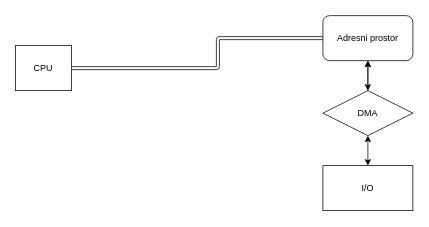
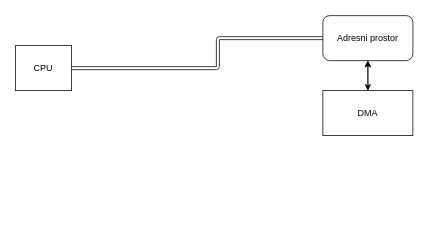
- <mxCell id="5" value="DMA" style="rhombus;whiteSpace=wrap;html=1;" vertex="1" parent="1"><mxGeometry x="430" y="120" width="120" height="60" as="geometry" /></mxCell>
+ <mxCell id="5" value="DMA" style="rounded=0;whiteSpace=wrap;html=1;" vertex="1" parent="1"><mxGeometry x="430" y="120" width="120" height="60" as="geometry" /></mxCell>
- <mxCell id="9" value="" style="endArrow=classic;startArrow=classic;html=1;exitX=0.5;exitY=0;exitDx=0;exitDy=0;entryX=0.5;entryY=1;entryDx=0;entryDy=0;" edge="1" parent="1" source="8" target="5"><mxGeometry width="50" height="50" relative="1" as="geometry"><mxPoint x="340" y="240" as="sourcePoint" /><mxPoint x="390" y="190" as="targetPoint" /></mxGeometry></mxCell>
- <mxCell id="8" value="I/O" style="rounded=0;whiteSpace=wrap;html=1;" vertex="1" parent="1"><mxGeometry x="430" y="220" width="120" height="60" as="geometry" /></mxCell>
